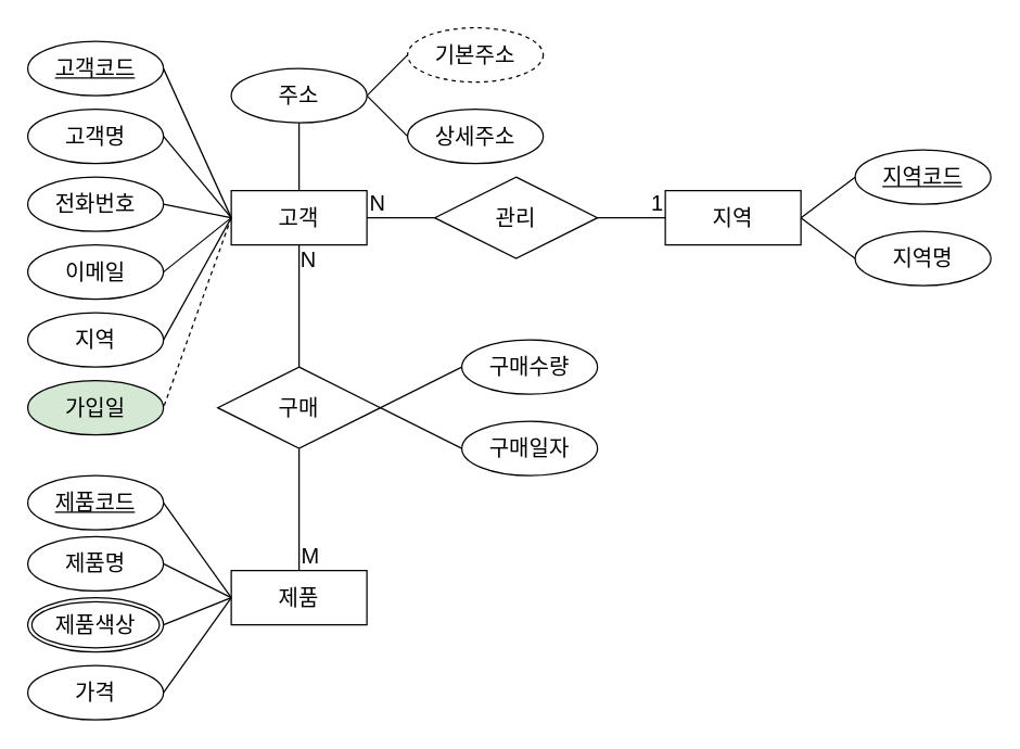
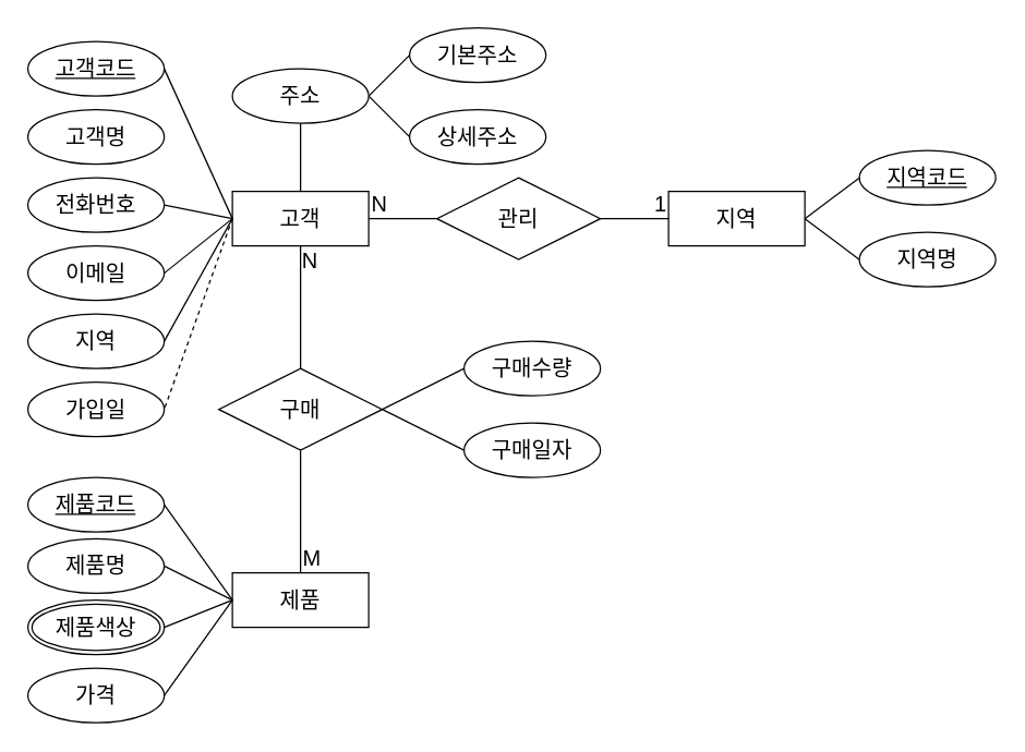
- <mxCell id="8" value="기본주소" style="ellipse;whiteSpace=wrap;html=1;align=center;fontSize=16;dashed=1;" vertex="1" parent="1"><mxGeometry x="300" y="20" width="100" height="40" as="geometry" /></mxCell>
+ <mxCell id="8" value="기본주소" style="ellipse;whiteSpace=wrap;html=1;align=center;fontSize=16;" vertex="1" parent="1"><mxGeometry x="300" y="20" width="100" height="40" as="geometry" /></mxCell>
- <mxCell id="12" value="" style="endArrow=none;html=1;rounded=0;fontSize=12;startSize=8;endSize=8;curved=1;exitX=1;exitY=0.5;exitDx=0;exitDy=0;entryX=0;entryY=0.5;entryDx=0;entryDy=0;" edge="1" parent="1" source="4" target="2"><mxGeometry relative="1" as="geometry"><mxPoint x="130" y="60" as="sourcePoint" /><mxPoint x="180" y="230" as="targetPoint" /></mxGeometry></mxCell>
- <mxCell id="10" value="가입일" style="ellipse;whiteSpace=wrap;html=1;align=center;fontSize=16;fillColor=#d5e8d4;" vertex="1" parent="1"><mxGeometry x="20" y="280" width="100" height="40" as="geometry" /></mxCell>
+ <mxCell id="10" value="가입일" style="ellipse;whiteSpace=wrap;html=1;align=center;fontSize=16;" vertex="1" parent="1"><mxGeometry x="20" y="280" width="100" height="40" as="geometry" /></mxCell>
